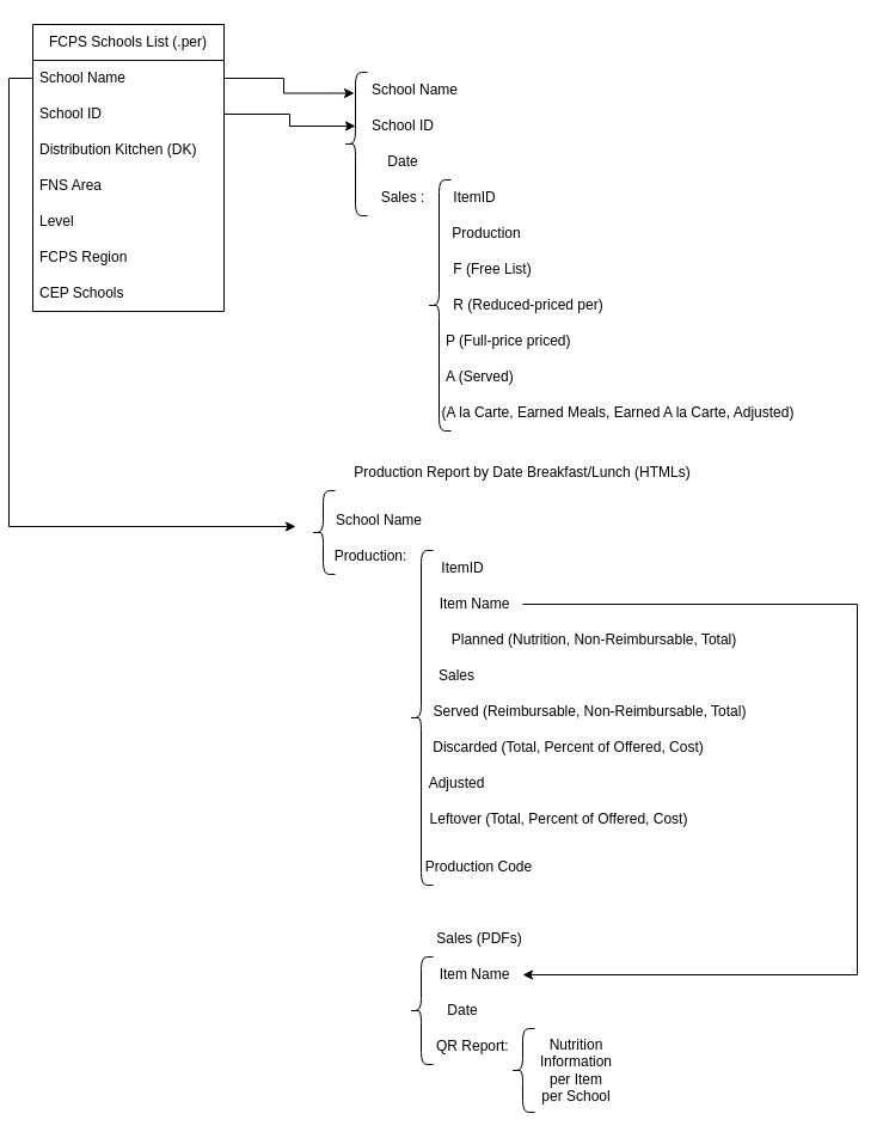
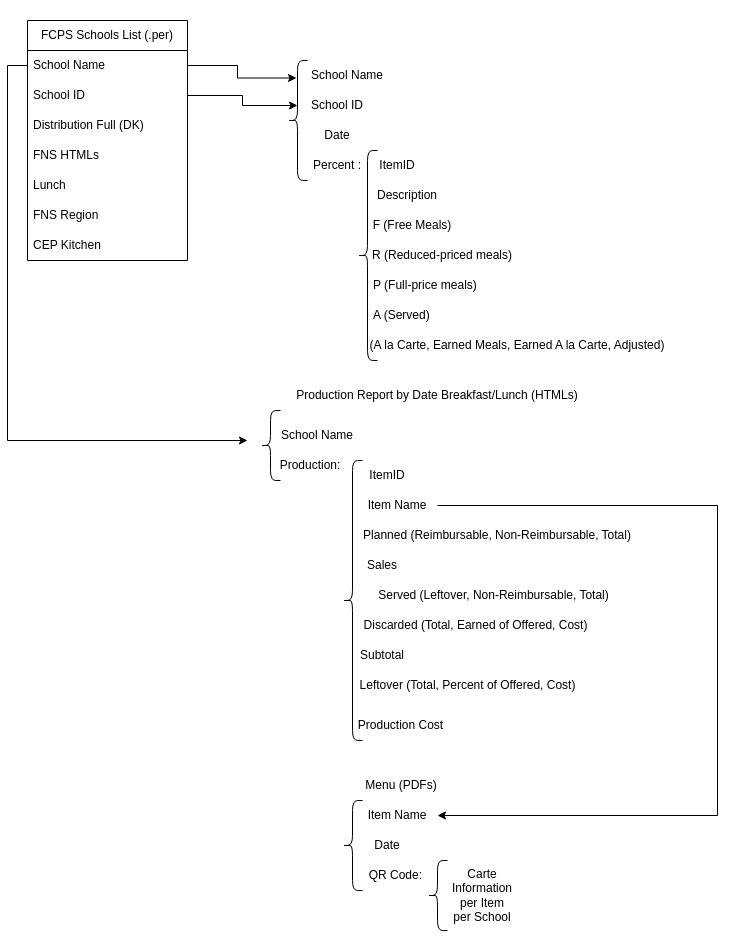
- <mxCell id="6" value="Distribution Kitchen (DK)" style="text;strokeColor=none;fillColor=none;align=left;verticalAlign=middle;spacingLeft=4;spacingRight=4;overflow=hidden;points=[[0,0.5],[1,0.5]];portConstraint=eastwest;rotatable=0;whiteSpace=wrap;html=1;" vertex="1" parent="2"><mxGeometry y="90" width="160" height="30" as="geometry" /></mxCell>
+ <mxCell id="6" value="Distribution Full (DK)" style="text;strokeColor=none;fillColor=none;align=left;verticalAlign=middle;spacingLeft=4;spacingRight=4;overflow=hidden;points=[[0,0.5],[1,0.5]];portConstraint=eastwest;rotatable=0;whiteSpace=wrap;html=1;" vertex="1" parent="2"><mxGeometry y="90" width="160" height="30" as="geometry" /></mxCell>
- <mxCell id="7" value="FNS Area" style="text;strokeColor=none;fillColor=none;align=left;verticalAlign=middle;spacingLeft=4;spacingRight=4;overflow=hidden;points=[[0,0.5],[1,0.5]];portConstraint=eastwest;rotatable=0;whiteSpace=wrap;html=1;" vertex="1" parent="2"><mxGeometry y="120" width="160" height="30" as="geometry" /></mxCell>
+ <mxCell id="7" value="FNS HTMLs" style="text;strokeColor=none;fillColor=none;align=left;verticalAlign=middle;spacingLeft=4;spacingRight=4;overflow=hidden;points=[[0,0.5],[1,0.5]];portConstraint=eastwest;rotatable=0;whiteSpace=wrap;html=1;" vertex="1" parent="2"><mxGeometry y="120" width="160" height="30" as="geometry" /></mxCell>
- <mxCell id="18" value="Sales :" style="text;html=1;align=center;verticalAlign=middle;whiteSpace=wrap;rounded=0;" vertex="1" parent="1"><mxGeometry x="290" y="150" width="80" height="30" as="geometry" /></mxCell>
+ <mxCell id="18" value="Percent :" style="text;html=1;align=center;verticalAlign=middle;whiteSpace=wrap;rounded=0;" vertex="1" parent="1"><mxGeometry x="290" y="150" width="80" height="30" as="geometry" /></mxCell>
- <mxCell id="8" value="Level" style="text;strokeColor=none;fillColor=none;align=left;verticalAlign=middle;spacingLeft=4;spacingRight=4;overflow=hidden;points=[[0,0.5],[1,0.5]];portConstraint=eastwest;rotatable=0;whiteSpace=wrap;html=1;" vertex="1" parent="2"><mxGeometry y="150" width="160" height="30" as="geometry" /></mxCell>
+ <mxCell id="8" value="Lunch" style="text;strokeColor=none;fillColor=none;align=left;verticalAlign=middle;spacingLeft=4;spacingRight=4;overflow=hidden;points=[[0,0.5],[1,0.5]];portConstraint=eastwest;rotatable=0;whiteSpace=wrap;html=1;" vertex="1" parent="2"><mxGeometry y="150" width="160" height="30" as="geometry" /></mxCell>
- <mxCell id="21" value="Production" style="text;html=1;align=center;verticalAlign=middle;whiteSpace=wrap;rounded=0;" vertex="1" parent="1"><mxGeometry x="360" y="180" width="80" height="30" as="geometry" /></mxCell>
+ <mxCell id="21" value="Description" style="text;html=1;align=center;verticalAlign=middle;whiteSpace=wrap;rounded=0;" vertex="1" parent="1"><mxGeometry x="360" y="180" width="80" height="30" as="geometry" /></mxCell>
- <mxCell id="9" value="FCPS Region" style="text;strokeColor=none;fillColor=none;align=left;verticalAlign=middle;spacingLeft=4;spacingRight=4;overflow=hidden;points=[[0,0.5],[1,0.5]];portConstraint=eastwest;rotatable=0;whiteSpace=wrap;html=1;" vertex="1" parent="2"><mxGeometry y="180" width="160" height="30" as="geometry" /></mxCell>
+ <mxCell id="9" value="FNS Region" style="text;strokeColor=none;fillColor=none;align=left;verticalAlign=middle;spacingLeft=4;spacingRight=4;overflow=hidden;points=[[0,0.5],[1,0.5]];portConstraint=eastwest;rotatable=0;whiteSpace=wrap;html=1;" vertex="1" parent="2"><mxGeometry y="180" width="160" height="30" as="geometry" /></mxCell>
- <mxCell id="22" value="F (Free List)" style="text;html=1;align=center;verticalAlign=middle;whiteSpace=wrap;rounded=0;" vertex="1" parent="1"><mxGeometry x="360" y="210" width="90" height="30" as="geometry" /></mxCell>
+ <mxCell id="22" value="F (Free Meals)" style="text;html=1;align=center;verticalAlign=middle;whiteSpace=wrap;rounded=0;" vertex="1" parent="1"><mxGeometry x="360" y="210" width="90" height="30" as="geometry" /></mxCell>
- <mxCell id="10" value="CEP Schools" style="text;strokeColor=none;fillColor=none;align=left;verticalAlign=middle;spacingLeft=4;spacingRight=4;overflow=hidden;points=[[0,0.5],[1,0.5]];portConstraint=eastwest;rotatable=0;whiteSpace=wrap;html=1;" vertex="1" parent="2"><mxGeometry y="210" width="160" height="30" as="geometry" /></mxCell>
+ <mxCell id="10" value="CEP Kitchen" style="text;strokeColor=none;fillColor=none;align=left;verticalAlign=middle;spacingLeft=4;spacingRight=4;overflow=hidden;points=[[0,0.5],[1,0.5]];portConstraint=eastwest;rotatable=0;whiteSpace=wrap;html=1;" vertex="1" parent="2"><mxGeometry y="210" width="160" height="30" as="geometry" /></mxCell>
- <mxCell id="23" value="&lt;span style=&quot;text-align: left;&quot;&gt;R (Reduced-priced per)&lt;/span&gt;" style="text;html=1;align=center;verticalAlign=middle;whiteSpace=wrap;rounded=0;" vertex="1" parent="1"><mxGeometry x="355" y="240" width="160" height="30" as="geometry" /></mxCell>
+ <mxCell id="23" value="&lt;span style=&quot;text-align: left;&quot;&gt;R (Reduced-priced meals)&lt;/span&gt;" style="text;html=1;align=center;verticalAlign=middle;whiteSpace=wrap;rounded=0;" vertex="1" parent="1"><mxGeometry x="355" y="240" width="160" height="30" as="geometry" /></mxCell>
- <mxCell id="24" value="P (Full-price priced)" style="text;strokeColor=none;fillColor=none;align=left;verticalAlign=middle;spacingLeft=4;spacingRight=4;overflow=hidden;points=[[0,0.5],[1,0.5]];portConstraint=eastwest;rotatable=0;whiteSpace=wrap;html=1;" vertex="1" parent="1"><mxGeometry x="360" y="270" width="200" height="30" as="geometry" /></mxCell>
+ <mxCell id="24" value="P (Full-price meals)" style="text;strokeColor=none;fillColor=none;align=left;verticalAlign=middle;spacingLeft=4;spacingRight=4;overflow=hidden;points=[[0,0.5],[1,0.5]];portConstraint=eastwest;rotatable=0;whiteSpace=wrap;html=1;" vertex="1" parent="1"><mxGeometry x="360" y="270" width="200" height="30" as="geometry" /></mxCell>
- <mxCell id="34" value="Planned (Nutrition, Non-Reimbursable, Total)" style="text;html=1;align=center;verticalAlign=middle;whiteSpace=wrap;rounded=0;" vertex="1" parent="1"><mxGeometry x="340" y="520" width="300" height="30" as="geometry" /></mxCell>
+ <mxCell id="34" value="Planned (Reimbursable, Non-Reimbursable, Total)" style="text;html=1;align=center;verticalAlign=middle;whiteSpace=wrap;rounded=0;" vertex="1" parent="1"><mxGeometry x="340" y="520" width="300" height="30" as="geometry" /></mxCell>
- <mxCell id="40" value="Served (Reimbursable, Non-Reimbursable, Total)" style="text;html=1;align=center;verticalAlign=middle;whiteSpace=wrap;rounded=0;" vertex="1" parent="1"><mxGeometry x="343" y="580" width="287" height="30" as="geometry" /></mxCell>
+ <mxCell id="40" value="Served (Leftover, Non-Reimbursable, Total)" style="text;html=1;align=center;verticalAlign=middle;whiteSpace=wrap;rounded=0;" vertex="1" parent="1"><mxGeometry x="343" y="580" width="287" height="30" as="geometry" /></mxCell>
- <mxCell id="36" value="Discarded (Total, Percent of Offered, Cost)" style="text;html=1;align=center;verticalAlign=middle;whiteSpace=wrap;rounded=0;" vertex="1" parent="1"><mxGeometry x="335" y="610" width="267" height="30" as="geometry" /></mxCell>
+ <mxCell id="36" value="Discarded (Total, Earned of Offered, Cost)" style="text;html=1;align=center;verticalAlign=middle;whiteSpace=wrap;rounded=0;" vertex="1" parent="1"><mxGeometry x="335" y="610" width="267" height="30" as="geometry" /></mxCell>
- <mxCell id="37" value="Adjusted" style="text;html=1;align=center;verticalAlign=middle;whiteSpace=wrap;rounded=0;" vertex="1" parent="1"><mxGeometry x="335" y="640" width="80" height="30" as="geometry" /></mxCell>
+ <mxCell id="37" value="Subtotal" style="text;html=1;align=center;verticalAlign=middle;whiteSpace=wrap;rounded=0;" vertex="1" parent="1"><mxGeometry x="335" y="640" width="80" height="30" as="geometry" /></mxCell>
- <mxCell id="39" value="Production Code" style="text;html=1;align=center;verticalAlign=middle;whiteSpace=wrap;rounded=0;" vertex="1" parent="1"><mxGeometry x="340" y="710" width="107" height="30" as="geometry" /></mxCell>
+ <mxCell id="39" value="Production Cost" style="text;html=1;align=center;verticalAlign=middle;whiteSpace=wrap;rounded=0;" vertex="1" parent="1"><mxGeometry x="340" y="710" width="107" height="30" as="geometry" /></mxCell>
- <mxCell id="42" value="Sales (PDFs)" style="text;html=1;align=center;verticalAlign=middle;whiteSpace=wrap;rounded=0;" vertex="1" parent="1"><mxGeometry x="243.5" y="770" width="300" height="30" as="geometry" /></mxCell>
+ <mxCell id="42" value="Menu (PDFs)" style="text;html=1;align=center;verticalAlign=middle;whiteSpace=wrap;rounded=0;" vertex="1" parent="1"><mxGeometry x="243.5" y="770" width="300" height="30" as="geometry" /></mxCell>
- <mxCell id="46" value="QR Report:&amp;nbsp;" style="text;html=1;align=center;verticalAlign=middle;whiteSpace=wrap;rounded=0;" vertex="1" parent="1"><mxGeometry x="350" y="860" width="80" height="30" as="geometry" /></mxCell>
+ <mxCell id="46" value="QR Code:&amp;nbsp;" style="text;html=1;align=center;verticalAlign=middle;whiteSpace=wrap;rounded=0;" vertex="1" parent="1"><mxGeometry x="350" y="860" width="80" height="30" as="geometry" /></mxCell>
- <mxCell id="48" value="Nutrition Information&lt;div&gt;per Item&lt;/div&gt;&lt;div&gt;per School&lt;/div&gt;" style="text;html=1;align=center;verticalAlign=middle;whiteSpace=wrap;rounded=0;" vertex="1" parent="1"><mxGeometry x="435" y="880" width="80" height="30" as="geometry" /></mxCell>
+ <mxCell id="48" value="Carte Information&lt;div&gt;per Item&lt;/div&gt;&lt;div&gt;per School&lt;/div&gt;" style="text;html=1;align=center;verticalAlign=middle;whiteSpace=wrap;rounded=0;" vertex="1" parent="1"><mxGeometry x="435" y="880" width="80" height="30" as="geometry" /></mxCell>
